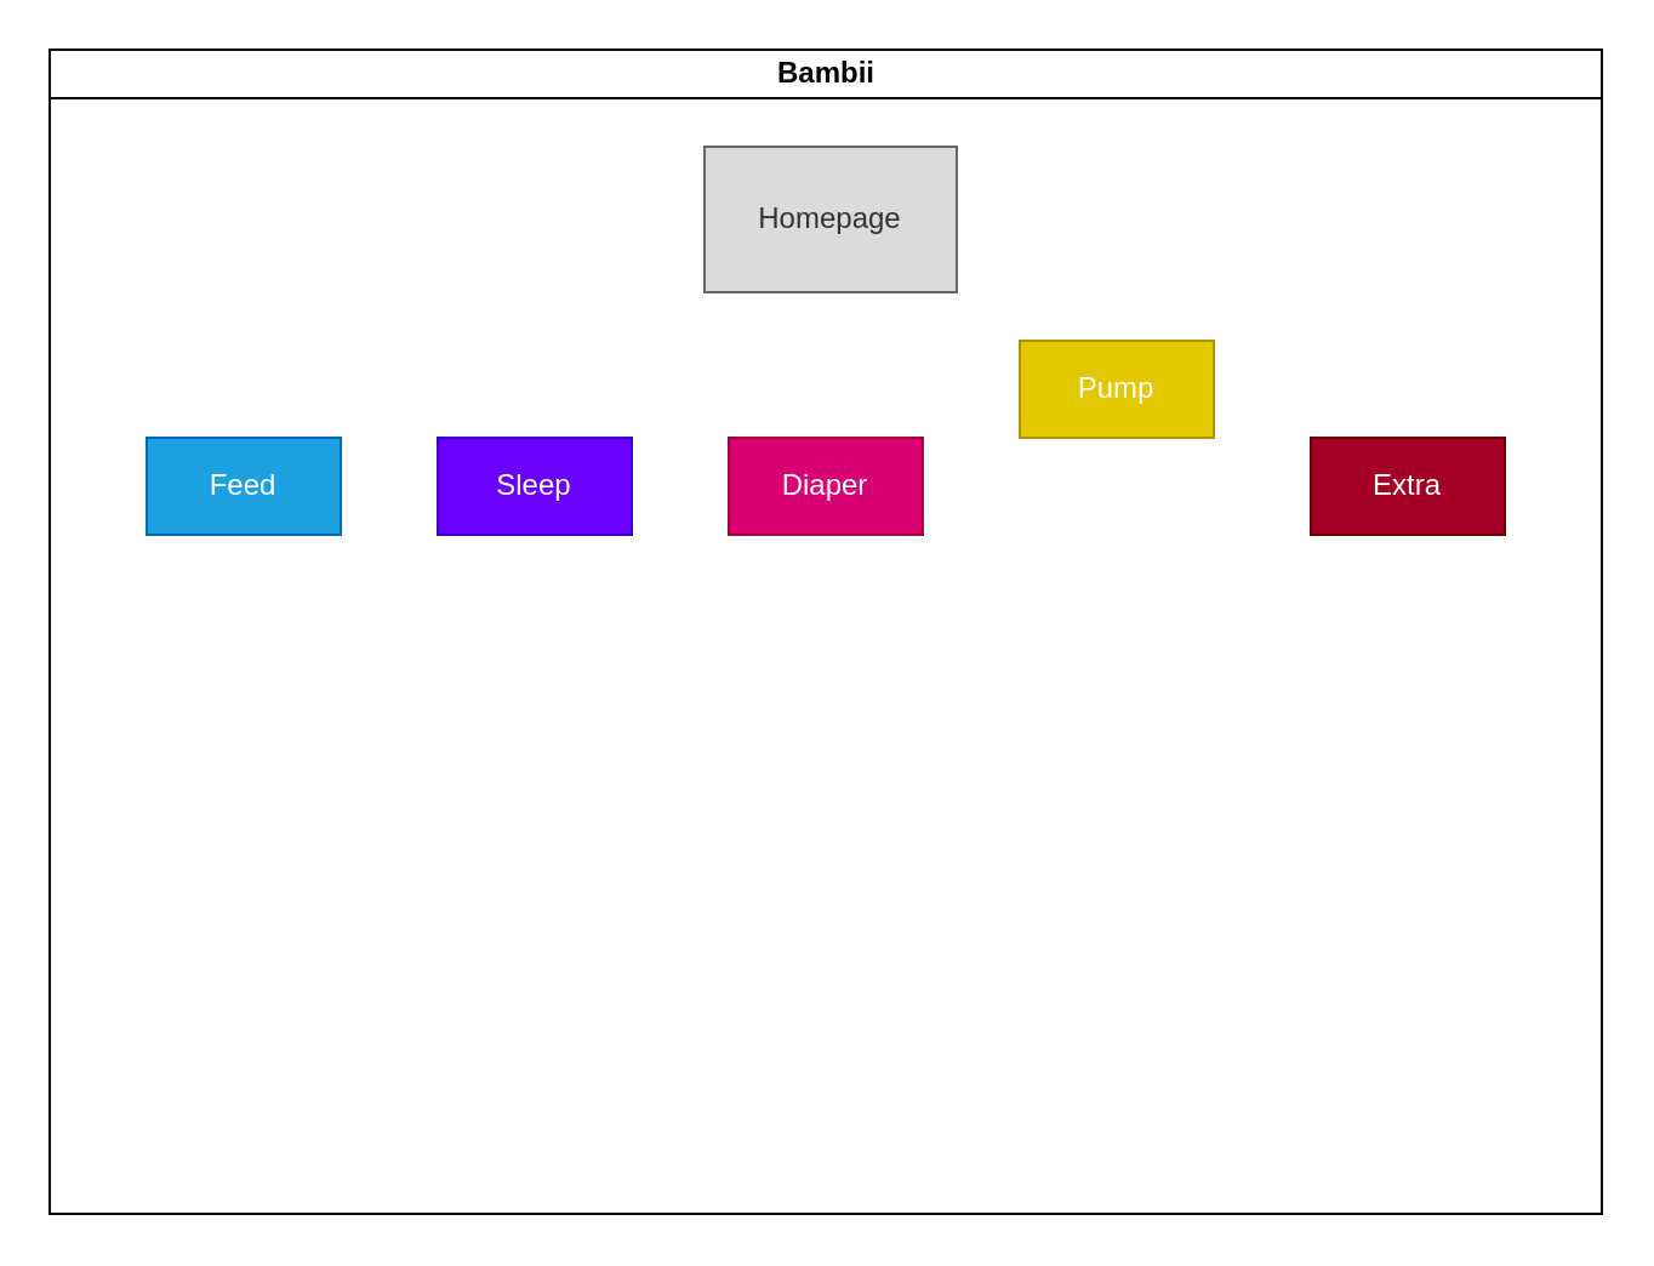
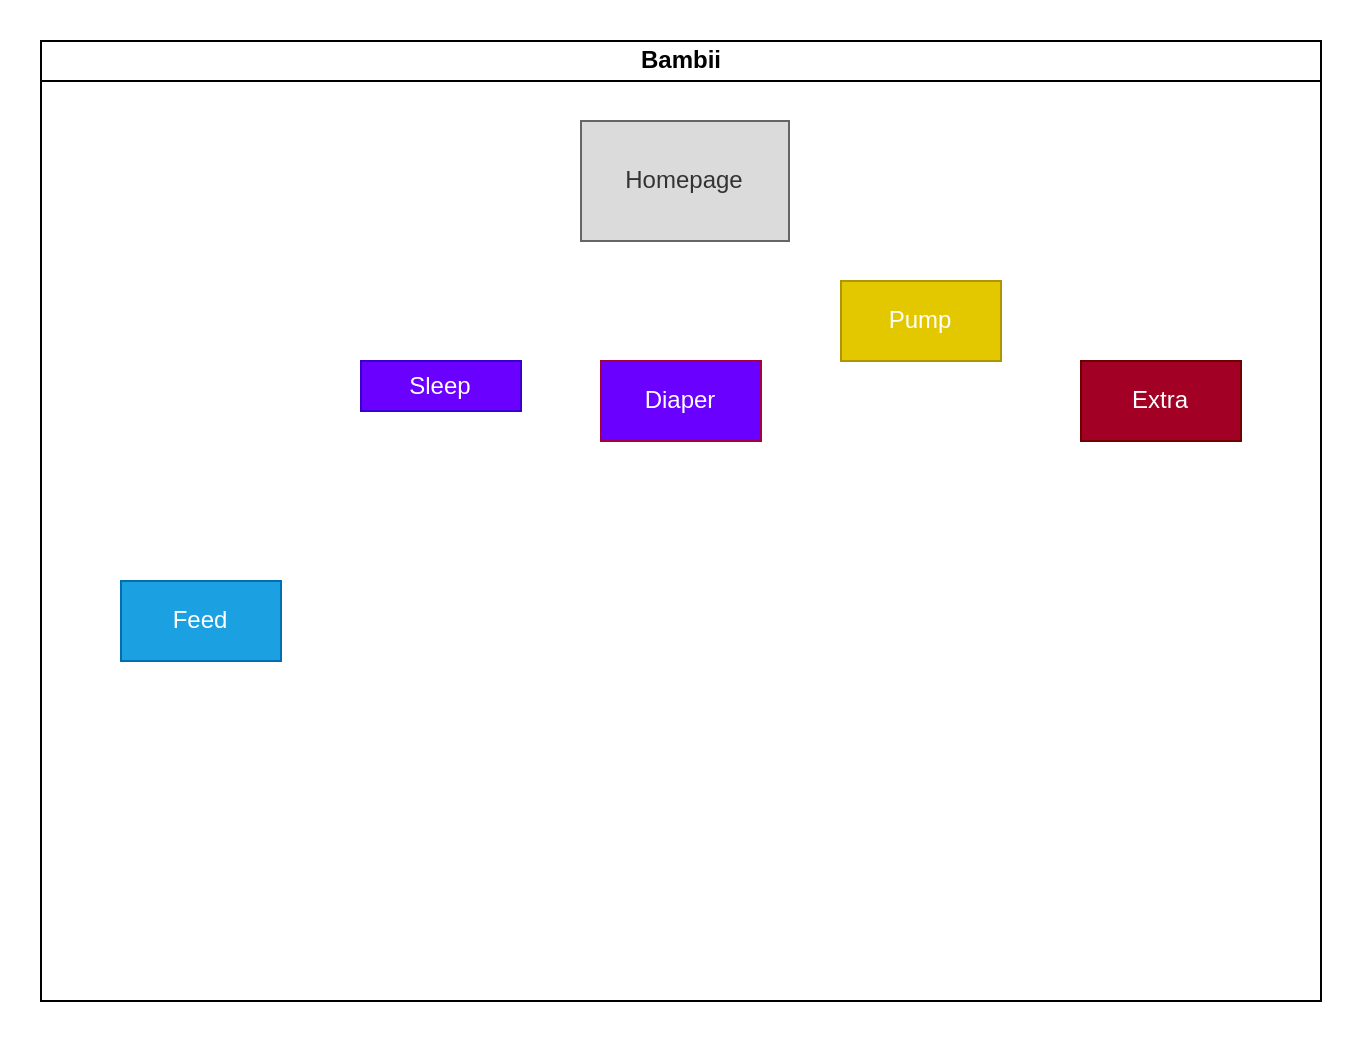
- <mxCell id="6" value="Feed" style="rounded=0;whiteSpace=wrap;html=1;fillColor=#1ba1e2;strokeColor=#006EAF;fontColor=#ffffff;" vertex="1" parent="2"><mxGeometry x="40" y="160" width="80" height="40" as="geometry" /></mxCell>
+ <mxCell id="6" value="Feed" style="rounded=0;whiteSpace=wrap;html=1;fillColor=#1ba1e2;strokeColor=#006EAF;fontColor=#ffffff;" vertex="1" parent="2"><mxGeometry x="40" y="270" width="80" height="40" as="geometry" /></mxCell>
- <mxCell id="4" value="Sleep" style="rounded=0;whiteSpace=wrap;html=1;fillColor=#6a00ff;strokeColor=#3700CC;fontColor=#ffffff;" vertex="1" parent="2"><mxGeometry x="160" y="160" width="80" height="40" as="geometry" /></mxCell>
+ <mxCell id="4" value="Sleep" style="rounded=0;whiteSpace=wrap;html=1;fillColor=#6a00ff;strokeColor=#3700CC;fontColor=#ffffff;" vertex="1" parent="2"><mxGeometry x="160" y="160" width="80" height="25" as="geometry" /></mxCell>
- <mxCell id="7" value="Diaper" style="rounded=0;whiteSpace=wrap;html=1;strokeColor=#A50040;fontColor=#ffffff;fillColor=#d80073;" vertex="1" parent="2"><mxGeometry x="280" y="160" width="80" height="40" as="geometry" /></mxCell>
+ <mxCell id="7" value="Diaper" style="rounded=0;whiteSpace=wrap;html=1;strokeColor=#A50040;fontColor=#ffffff;fillColor=#6a00ff;" vertex="1" parent="2"><mxGeometry x="280" y="160" width="80" height="40" as="geometry" /></mxCell>
